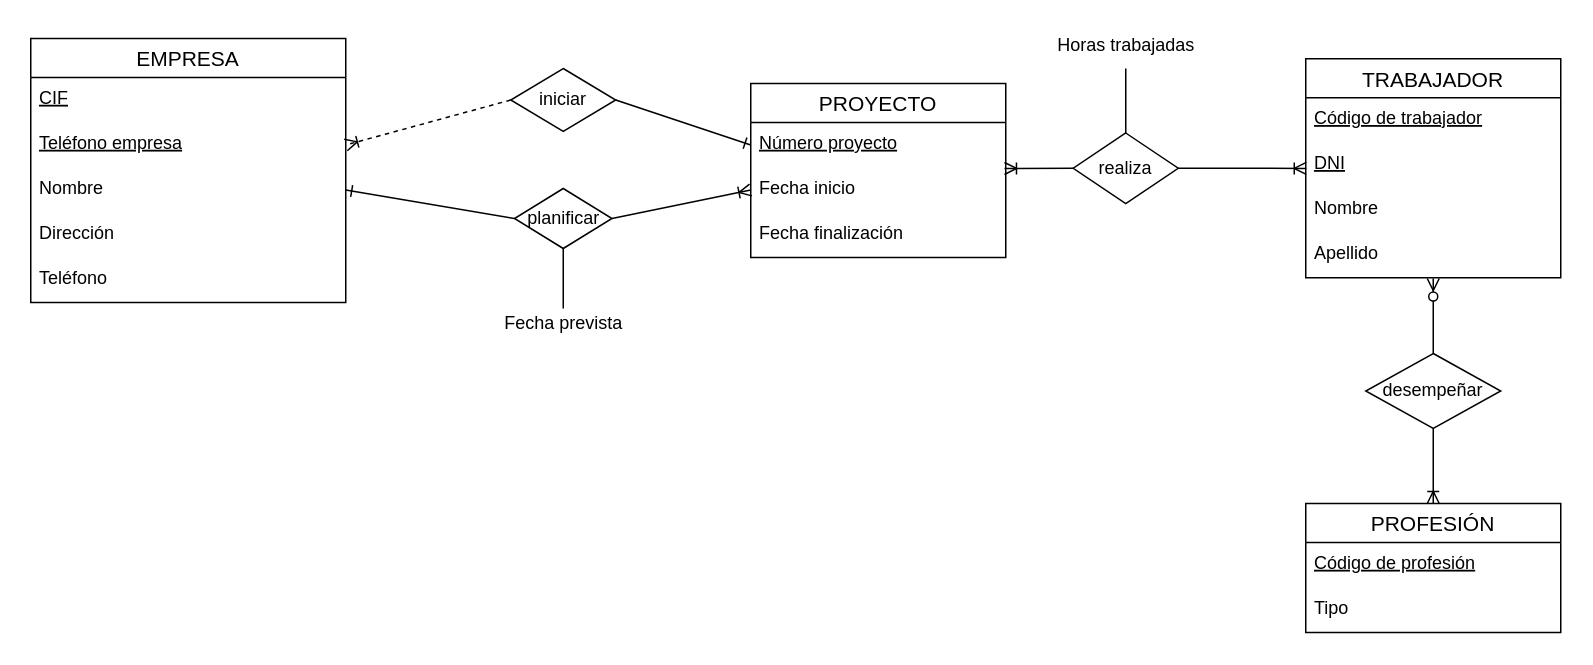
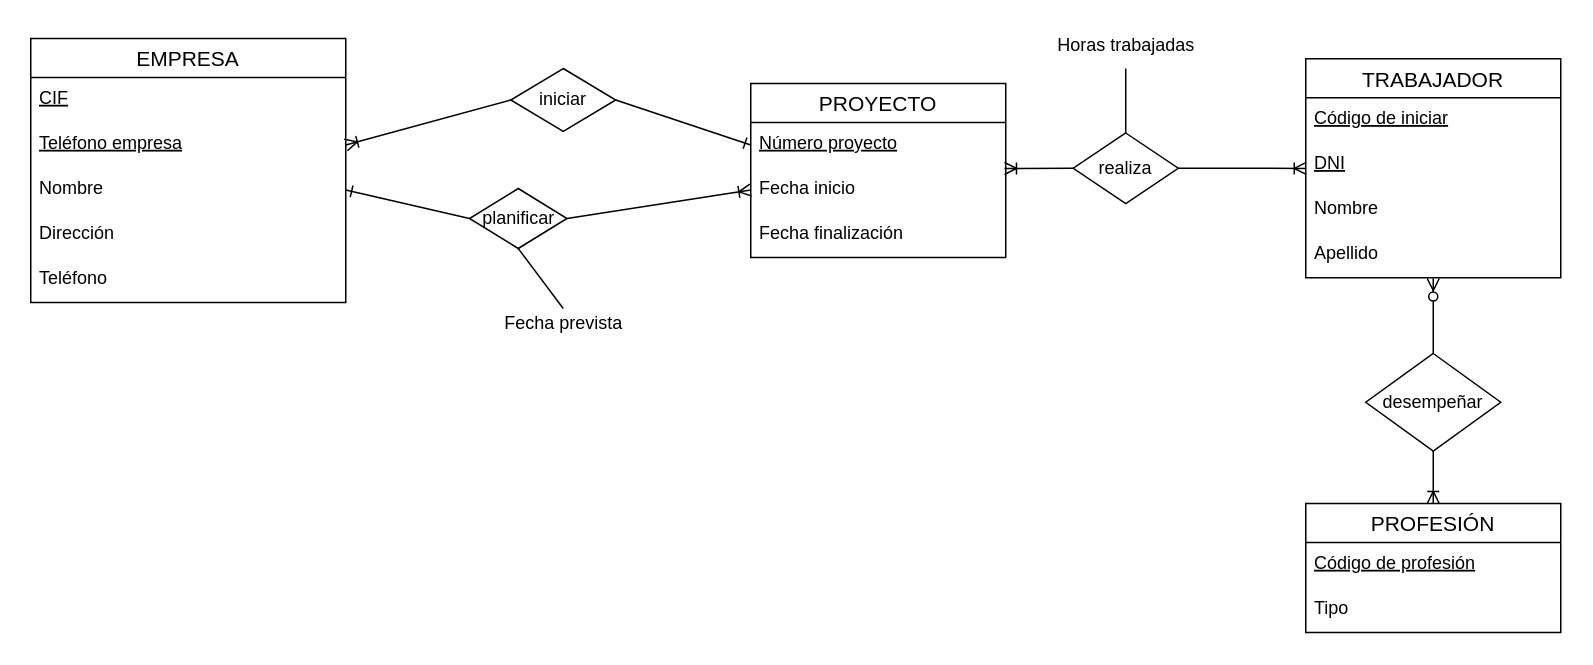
- <mxCell id="16" value="Código de trabajador" style="text;strokeColor=none;fillColor=none;spacingLeft=4;spacingRight=4;overflow=hidden;rotatable=0;points=[[0,0.5],[1,0.5]];portConstraint=eastwest;fontSize=12;fontStyle=4" vertex="1" parent="15"><mxGeometry y="26" width="170" height="30" as="geometry" /></mxCell>
+ <mxCell id="16" value="Código de iniciar" style="text;strokeColor=none;fillColor=none;spacingLeft=4;spacingRight=4;overflow=hidden;rotatable=0;points=[[0,0.5],[1,0.5]];portConstraint=eastwest;fontSize=12;fontStyle=4" vertex="1" parent="15"><mxGeometry y="26" width="170" height="30" as="geometry" /></mxCell>
- <mxCell id="33" value="" style="fontSize=12;html=1;endArrow=ERoneToMany;rounded=0;entryX=1;entryY=0.5;entryDx=0;entryDy=0;exitX=0;exitY=0.5;exitDx=0;exitDy=0;dashed=1;" edge="1" parent="1" source="22" target="4"><mxGeometry width="100" height="100" relative="1" as="geometry"><mxPoint x="480" y="295" as="sourcePoint" /><mxPoint x="580" y="195" as="targetPoint" /></mxGeometry></mxCell>
+ <mxCell id="33" value="" style="fontSize=12;html=1;endArrow=ERoneToMany;rounded=0;entryX=1;entryY=0.5;entryDx=0;entryDy=0;exitX=0;exitY=0.5;exitDx=0;exitDy=0;" edge="1" parent="1" source="22" target="4"><mxGeometry width="100" height="100" relative="1" as="geometry"><mxPoint x="480" y="295" as="sourcePoint" /><mxPoint x="580" y="195" as="targetPoint" /></mxGeometry></mxCell>
- <mxCell id="23" value="planificar" style="shape=rhombus;perimeter=rhombusPerimeter;whiteSpace=wrap;html=1;align=center;" vertex="1" parent="1"><mxGeometry x="342.5" y="125" width="65" height="40" as="geometry" /></mxCell>
+ <mxCell id="23" value="planificar" style="shape=rhombus;perimeter=rhombusPerimeter;whiteSpace=wrap;html=1;align=center;" vertex="1" parent="1"><mxGeometry x="312.5" y="125" width="65" height="40" as="geometry" /></mxCell>
- <mxCell id="21" value="desempeñar" style="shape=rhombus;perimeter=rhombusPerimeter;whiteSpace=wrap;html=1;align=center;" vertex="1" parent="1"><mxGeometry x="910" y="235" width="90" height="50" as="geometry" /></mxCell>
+ <mxCell id="21" value="desempeñar" style="shape=rhombus;perimeter=rhombusPerimeter;whiteSpace=wrap;html=1;align=center;" vertex="1" parent="1"><mxGeometry x="910" y="235" width="90" height="65" as="geometry" /></mxCell>
